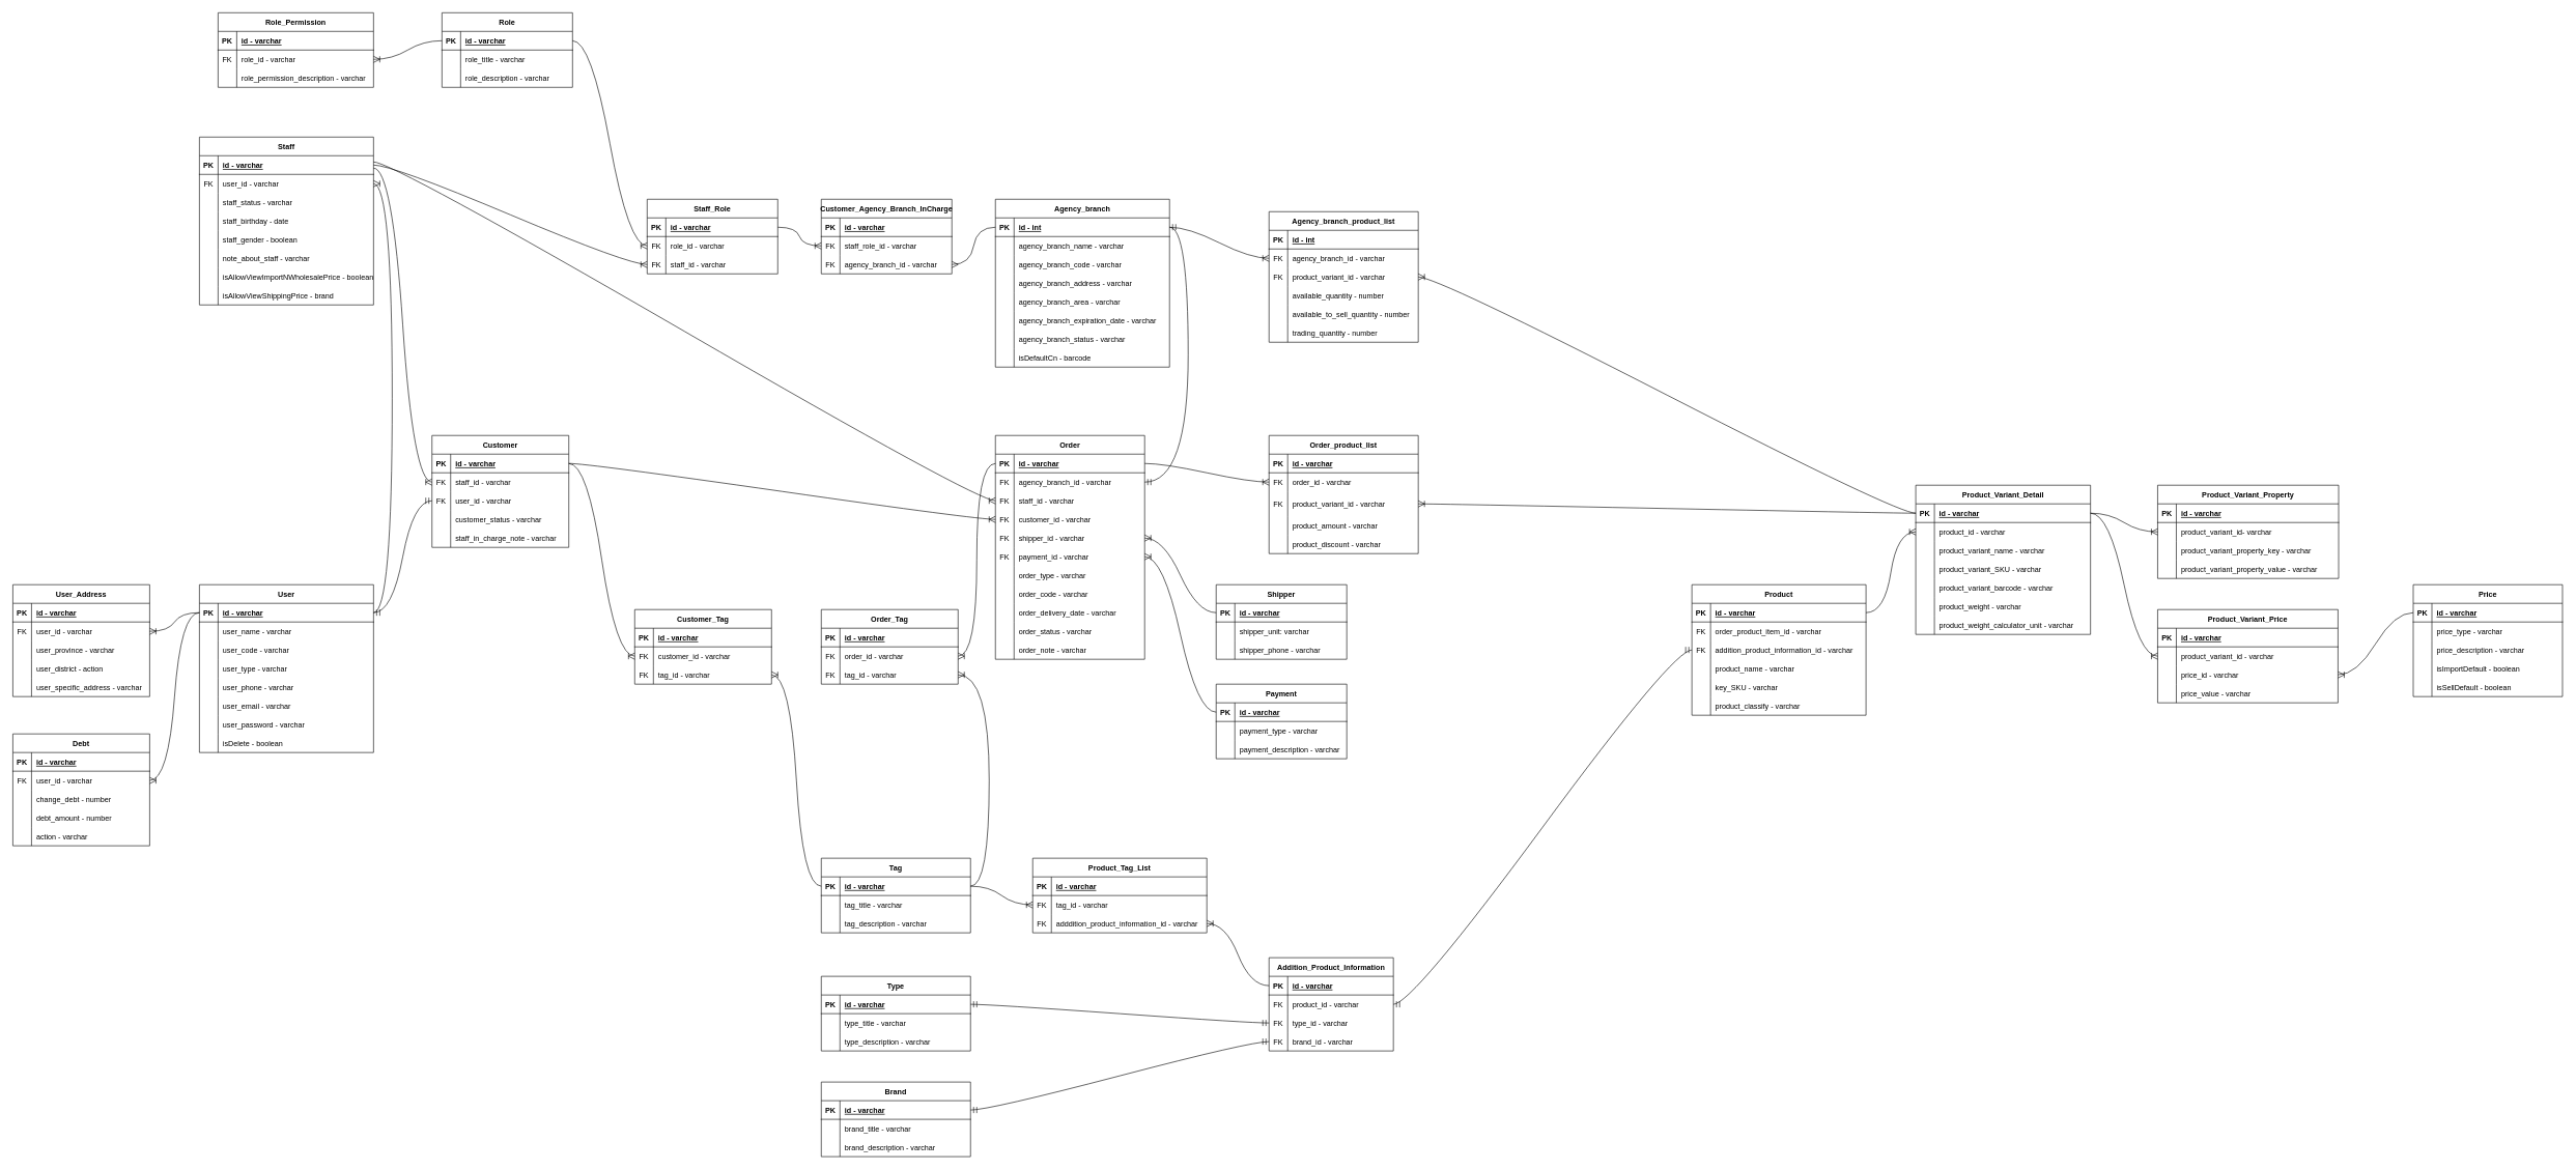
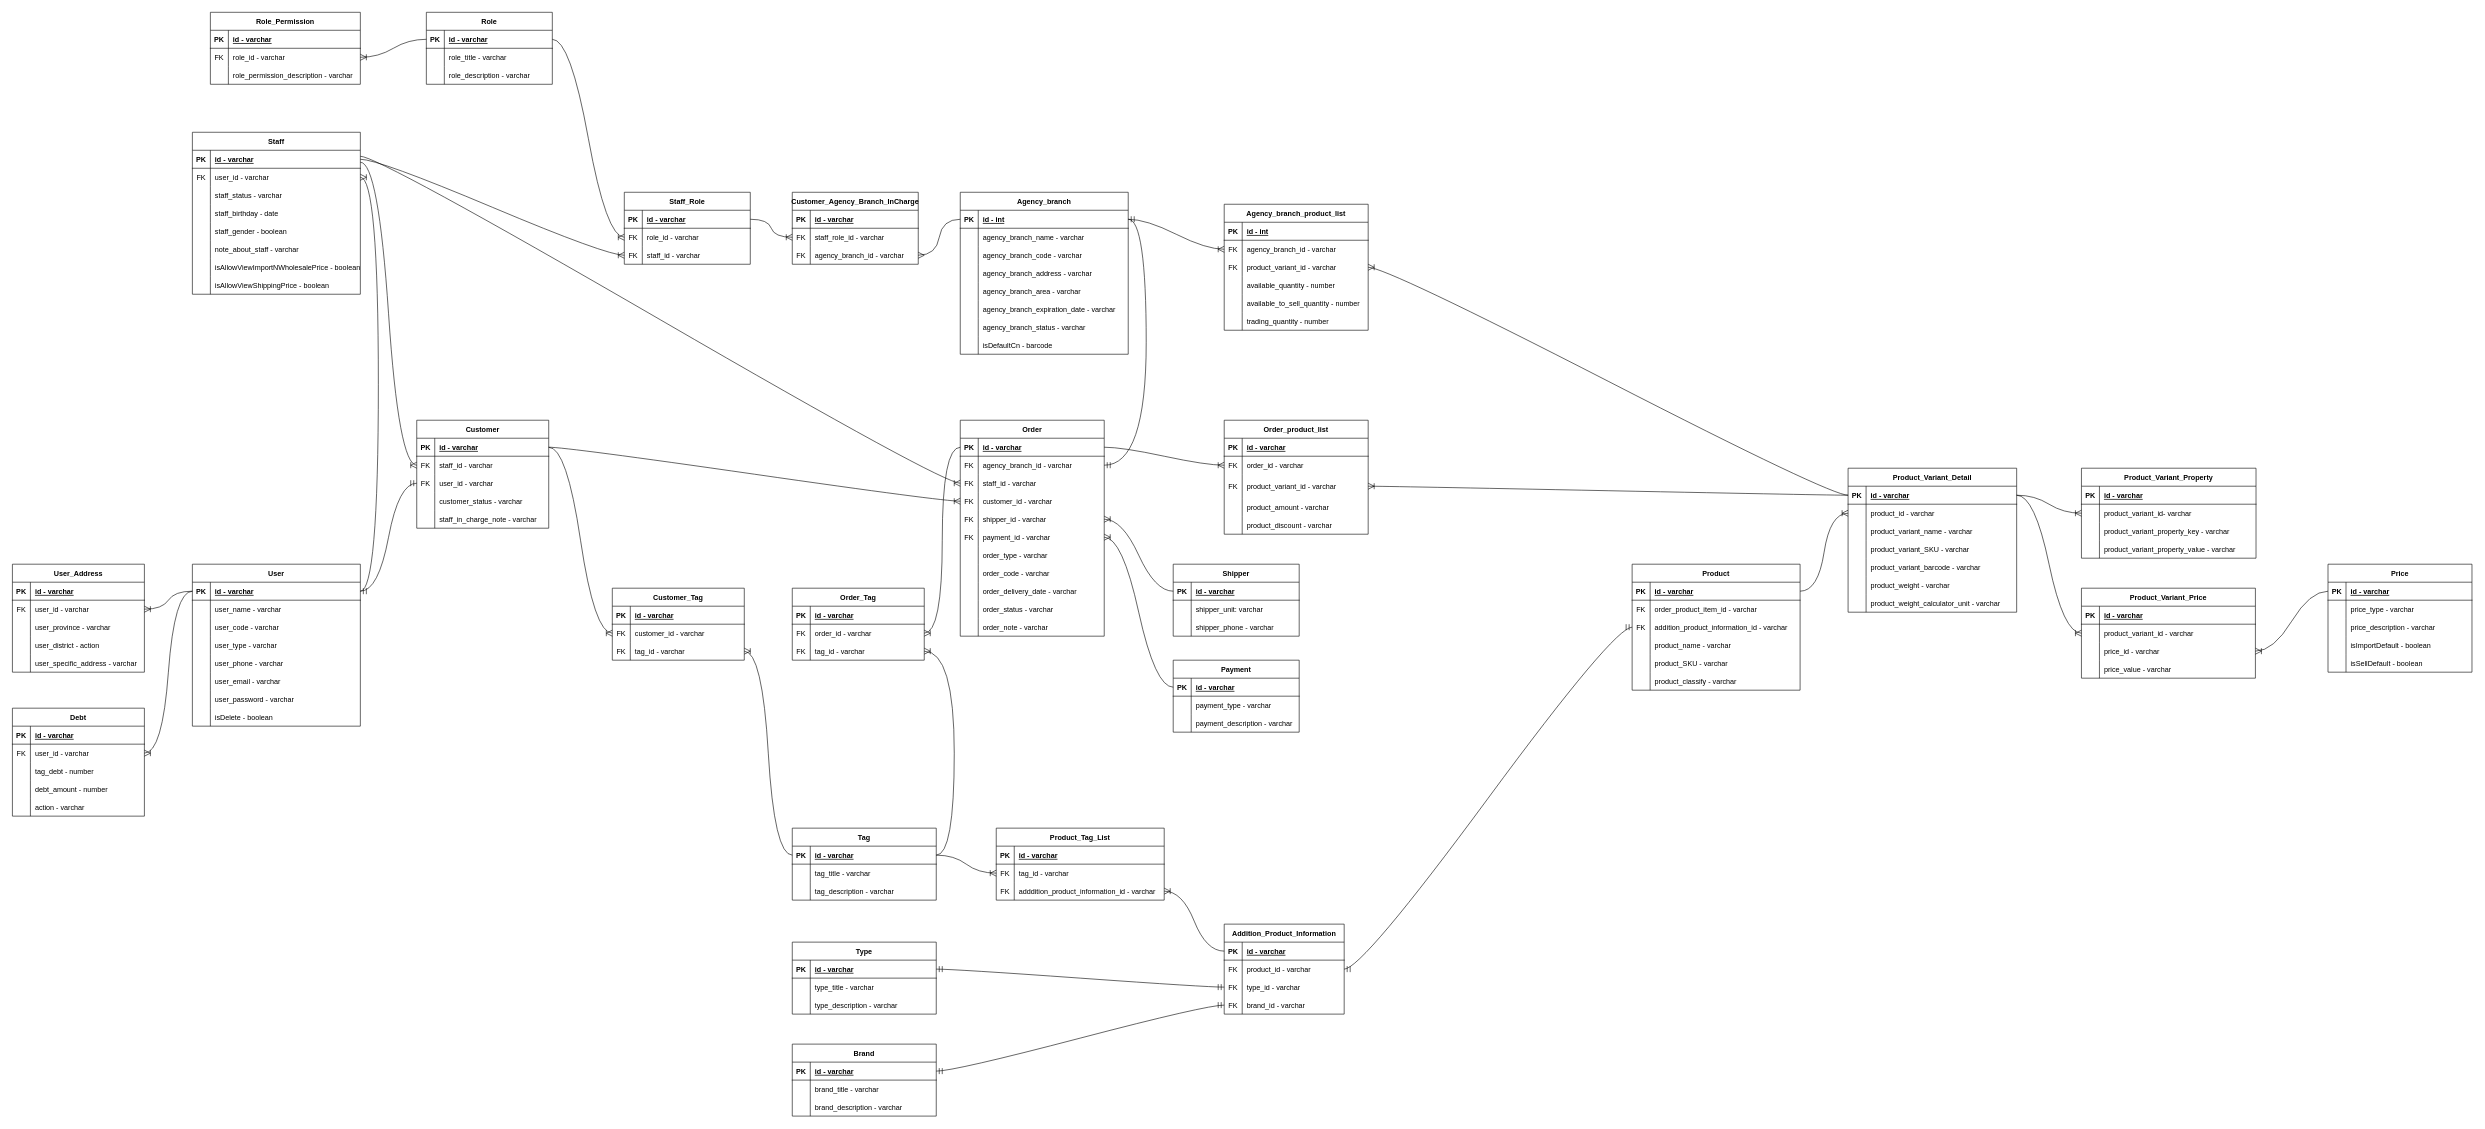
- <mxCell id="162" value="isAllowViewShippingPrice - brand" style="shape=partialRectangle;connectable=0;fillColor=none;top=0;left=0;bottom=0;right=0;align=left;spacingLeft=6;overflow=hidden;" parent="160" vertex="1"><mxGeometry x="30" width="250" height="30" as="geometry"><mxRectangle width="250" height="30" as="alternateBounds" /></mxGeometry></mxCell>
+ <mxCell id="162" value="isAllowViewShippingPrice - boolean" style="shape=partialRectangle;connectable=0;fillColor=none;top=0;left=0;bottom=0;right=0;align=left;spacingLeft=6;overflow=hidden;" parent="160" vertex="1"><mxGeometry x="30" width="250" height="30" as="geometry"><mxRectangle width="250" height="30" as="alternateBounds" /></mxGeometry></mxCell>
- <mxCell id="76" value="key_SKU - varchar" style="shape=partialRectangle;connectable=0;fillColor=none;top=0;left=0;bottom=0;right=0;align=left;spacingLeft=6;overflow=hidden;" parent="74" vertex="1"><mxGeometry x="30" width="250" height="30" as="geometry"><mxRectangle width="250" height="30" as="alternateBounds" /></mxGeometry></mxCell>
+ <mxCell id="76" value="product_SKU - varchar" style="shape=partialRectangle;connectable=0;fillColor=none;top=0;left=0;bottom=0;right=0;align=left;spacingLeft=6;overflow=hidden;" parent="74" vertex="1"><mxGeometry x="30" width="250" height="30" as="geometry"><mxRectangle width="250" height="30" as="alternateBounds" /></mxGeometry></mxCell>
- <mxCell id="395" value="change_debt - number" style="shape=partialRectangle;connectable=0;fillColor=none;top=0;left=0;bottom=0;right=0;align=left;spacingLeft=6;overflow=hidden;" parent="393" vertex="1"><mxGeometry x="30" width="190" height="30" as="geometry"><mxRectangle width="190" height="30" as="alternateBounds" /></mxGeometry></mxCell>
+ <mxCell id="395" value="tag_debt - number" style="shape=partialRectangle;connectable=0;fillColor=none;top=0;left=0;bottom=0;right=0;align=left;spacingLeft=6;overflow=hidden;" parent="393" vertex="1"><mxGeometry x="30" width="190" height="30" as="geometry"><mxRectangle width="190" height="30" as="alternateBounds" /></mxGeometry></mxCell>
